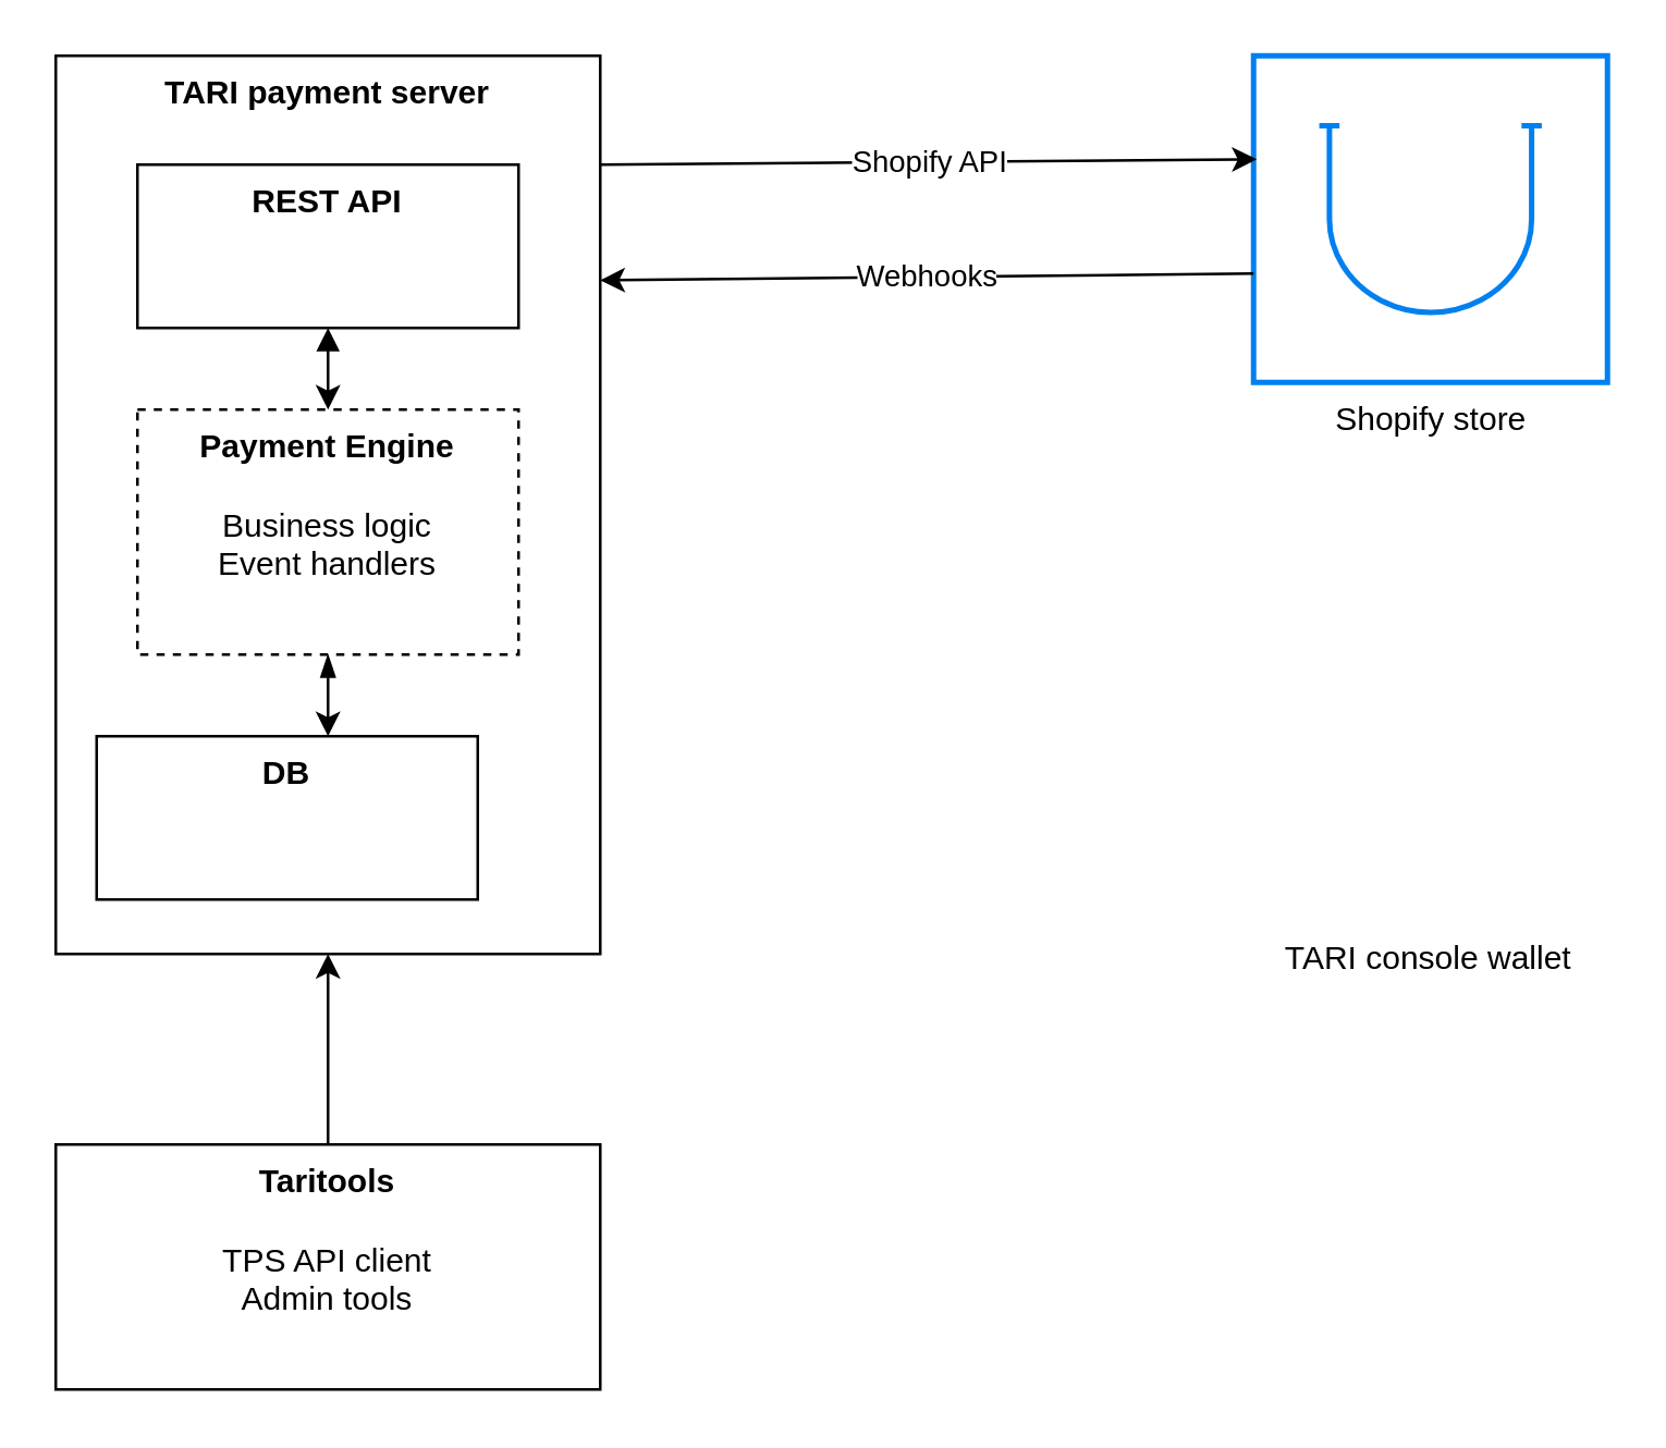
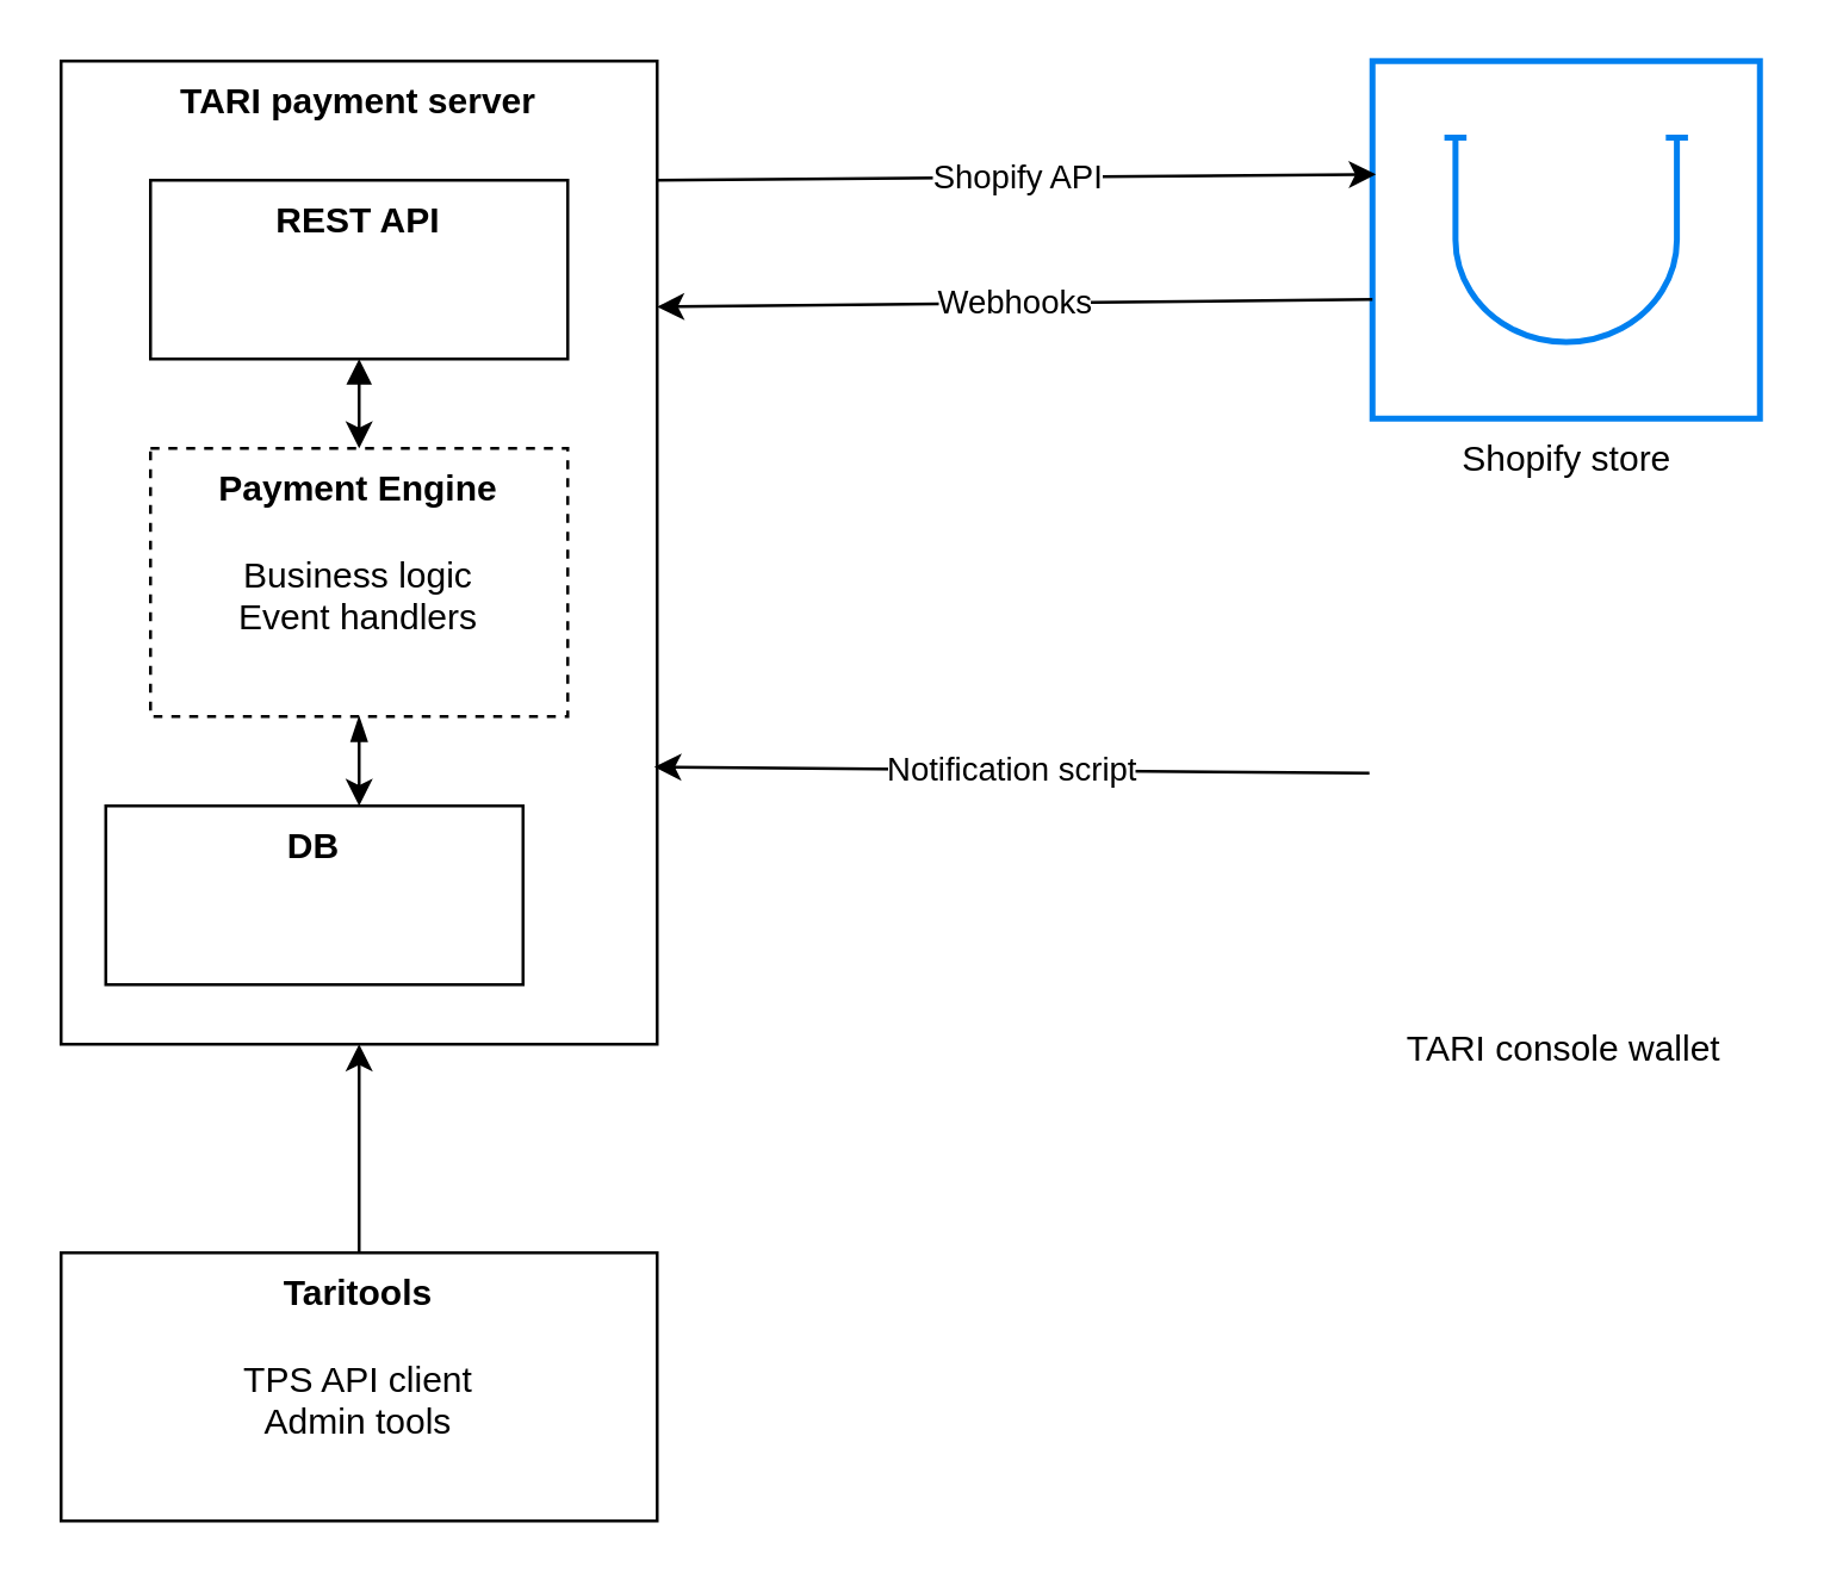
+ <mxCell id="11" value="Notification script" style="endArrow=classic;html=1;rounded=0;entryX=0.995;entryY=0.718;entryDx=0;entryDy=0;exitX=-0.008;exitY=0.383;exitDx=0;exitDy=0;exitPerimeter=0;entryPerimeter=0;" edge="1" parent="1" source="10" target="2"><mxGeometry width="50" height="50" relative="1" as="geometry"><mxPoint x="450" y="250" as="sourcePoint" /><mxPoint x="210" y="253" as="targetPoint" /></mxGeometry></mxCell>
